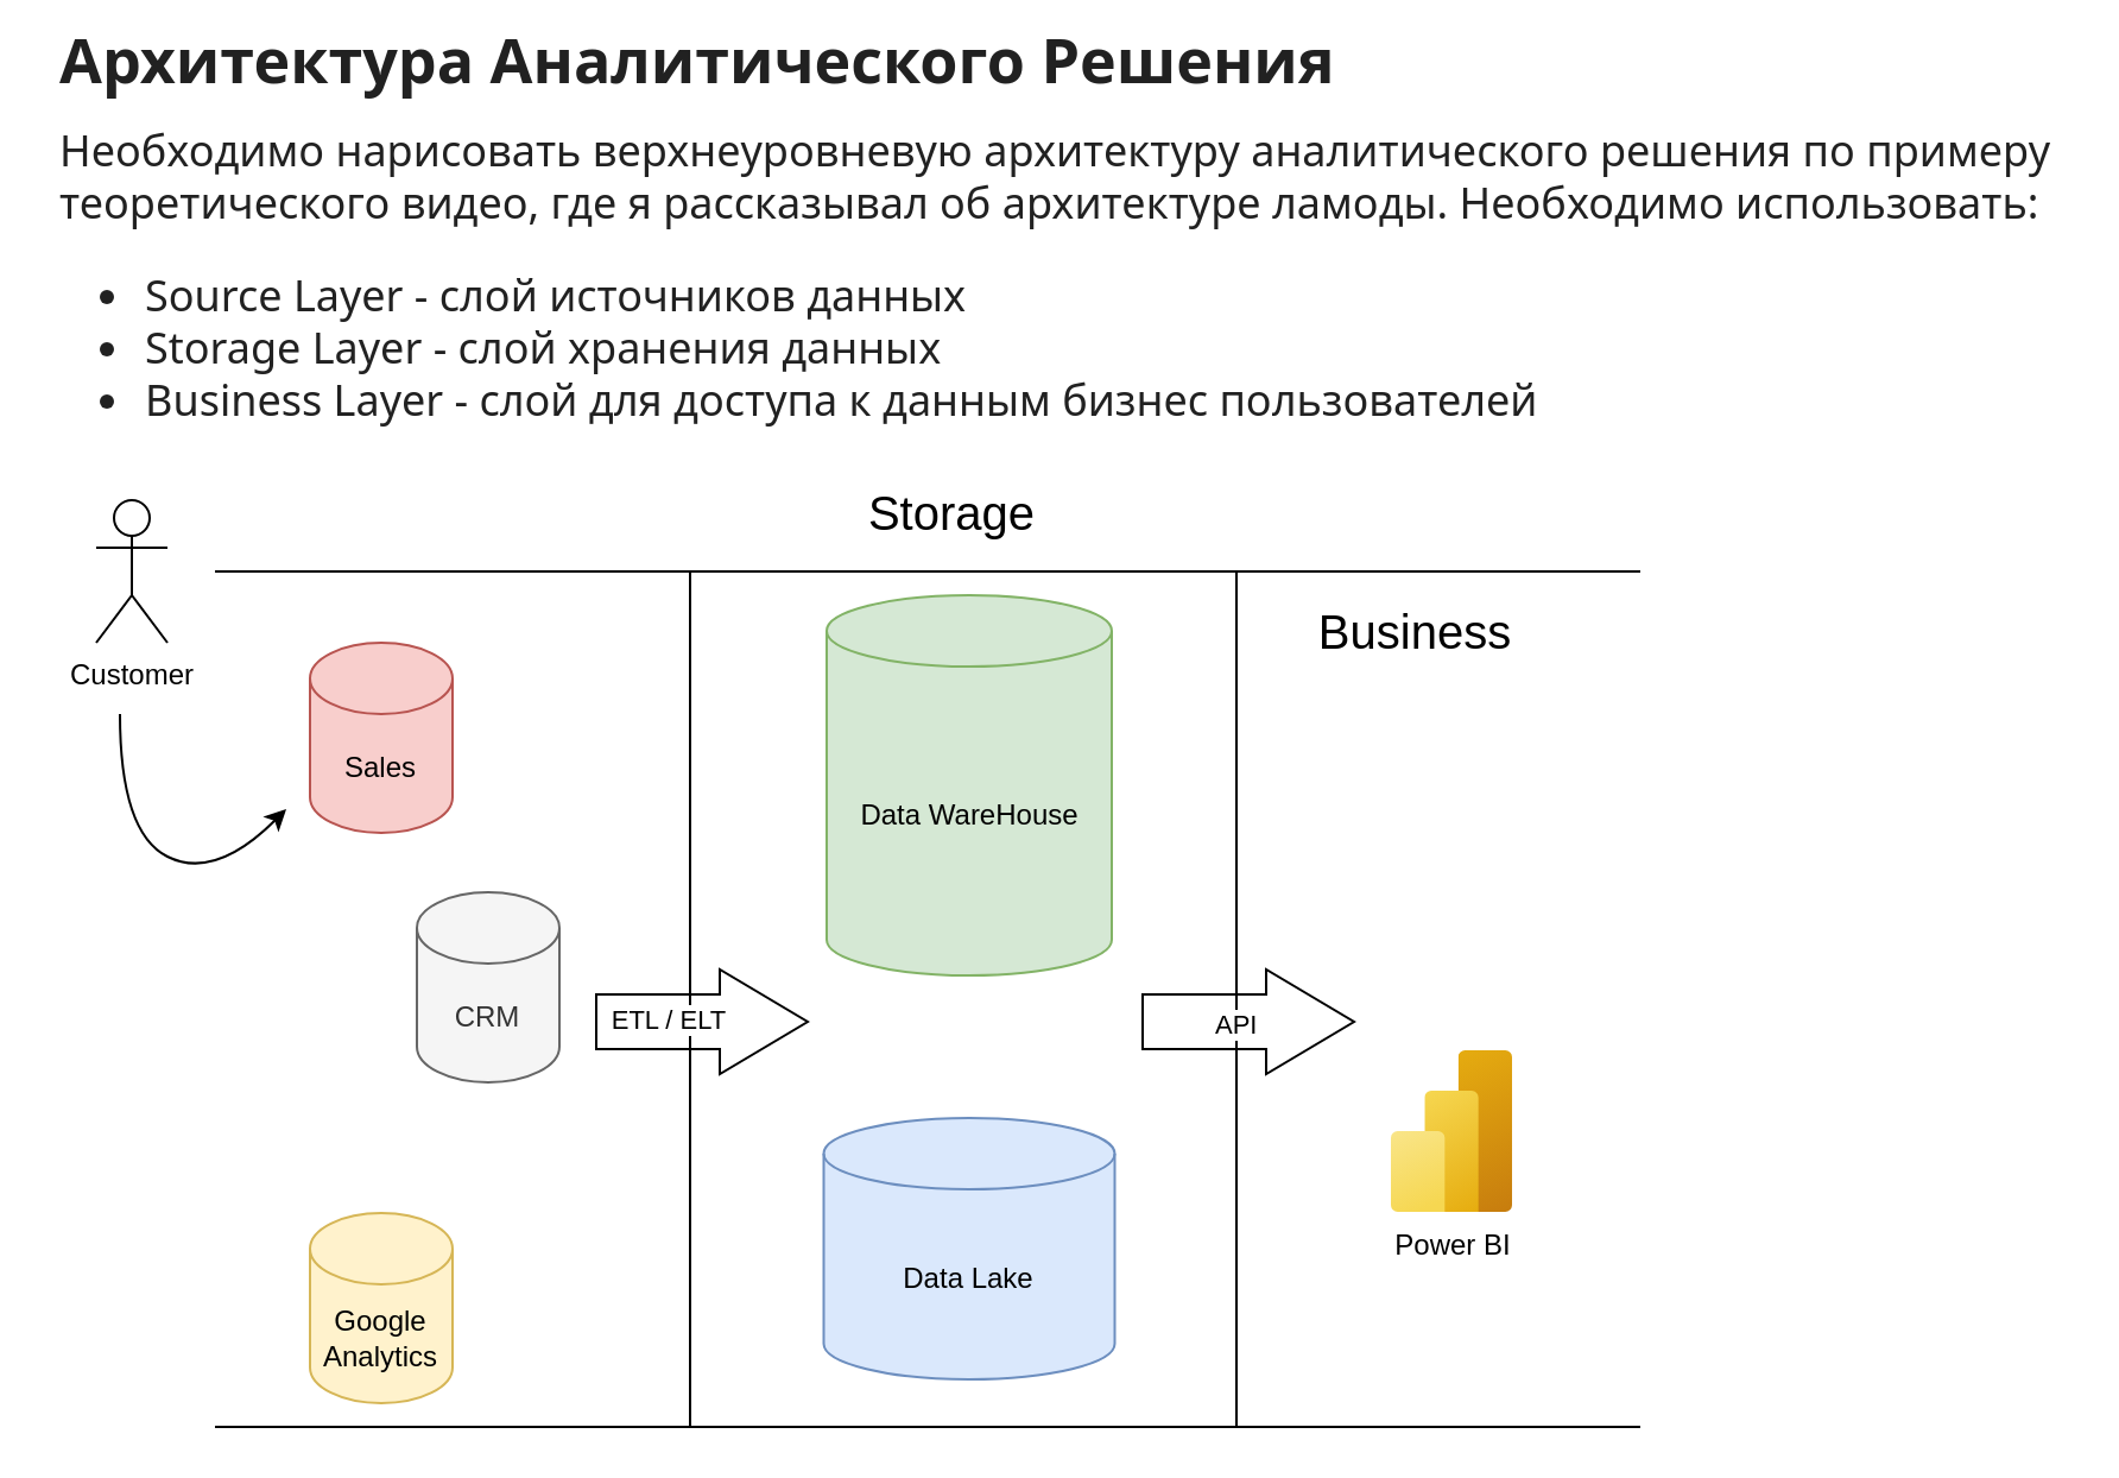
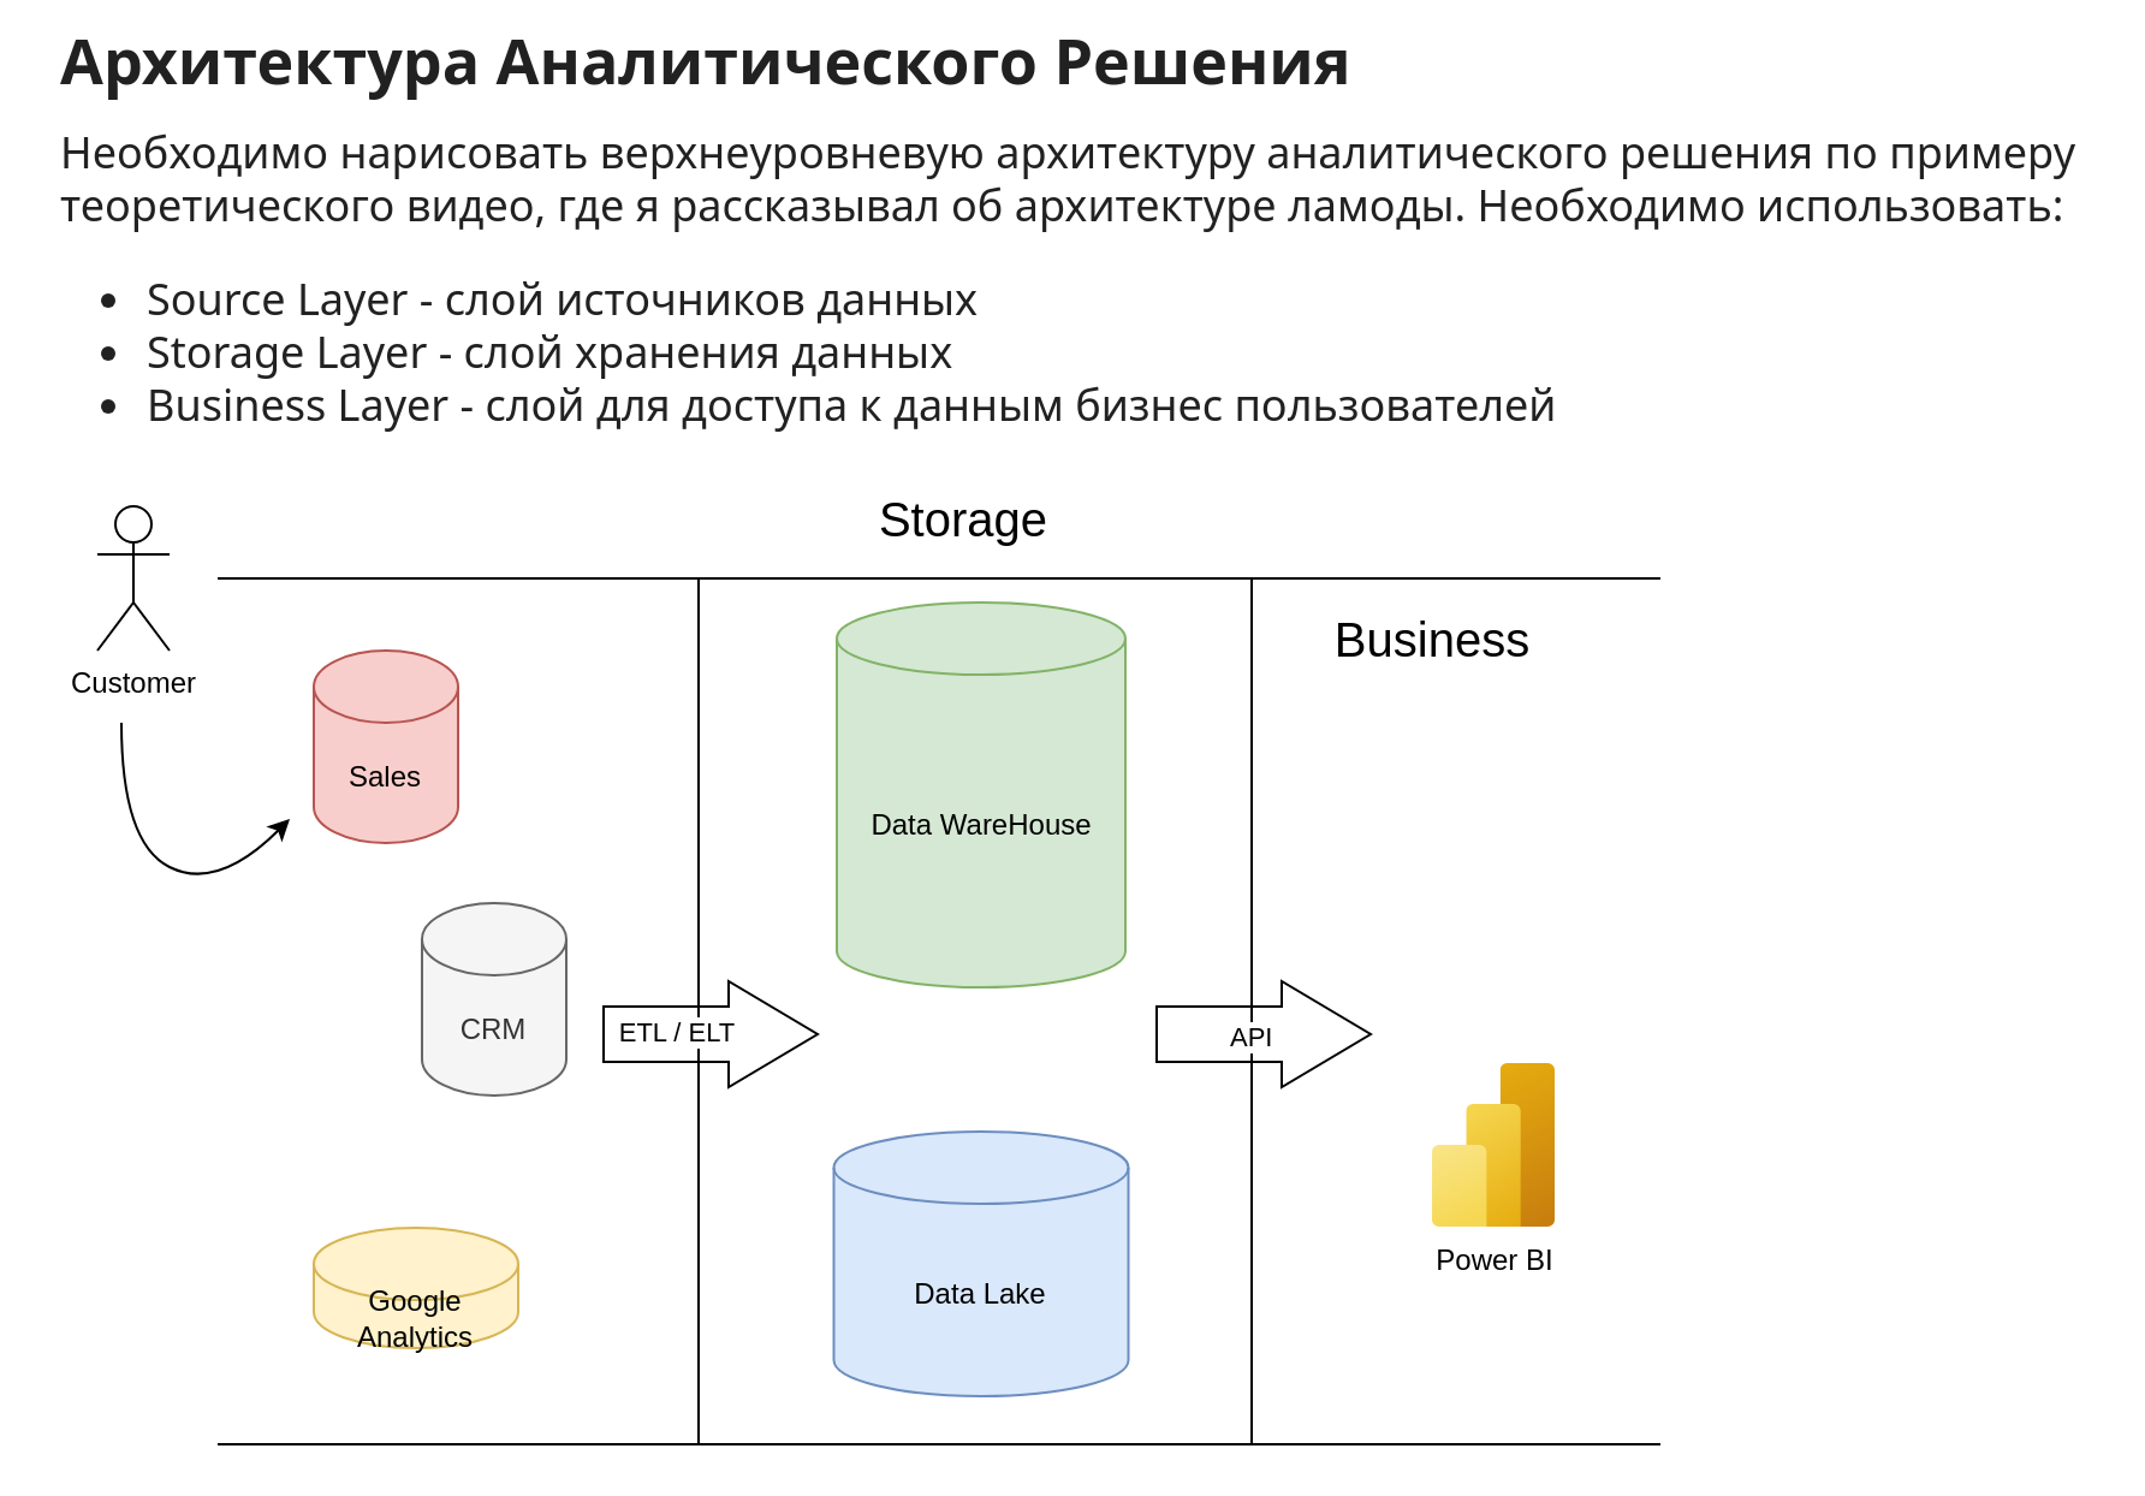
- <mxCell id="21" value="Power BI" style="image;aspect=fixed;html=1;points=[];align=center;fontSize=12;image=img/lib/azure2/analytics/Power_BI_Embedded.svg;" vertex="1" parent="1"><mxGeometry x="585.5" y="442" width="51" height="68" as="geometry" /></mxCell>
+ <mxCell id="21" value="Power BI" style="image;aspect=fixed;html=1;points=[];align=center;fontSize=12;image=img/lib/azure2/analytics/Power_BI_Embedded.svg;" vertex="1" parent="1"><mxGeometry x="595.5" y="442" width="51" height="68" as="geometry" /></mxCell>
- <mxCell id="2" value="Google&lt;br&gt;Analytics" style="shape=cylinder3;whiteSpace=wrap;html=1;boundedLbl=1;backgroundOutline=1;size=15;fillColor=#fff2cc;strokeColor=#d6b656;" vertex="1" parent="1"><mxGeometry x="130" y="510" width="60" height="80" as="geometry" /></mxCell>
+ <mxCell id="2" value="Google&lt;br&gt;Analytics" style="shape=cylinder3;whiteSpace=wrap;html=1;boundedLbl=1;backgroundOutline=1;size=15;fillColor=#fff2cc;strokeColor=#d6b656;" vertex="1" parent="1"><mxGeometry x="130" y="510" width="85" height="50" as="geometry" /></mxCell>
